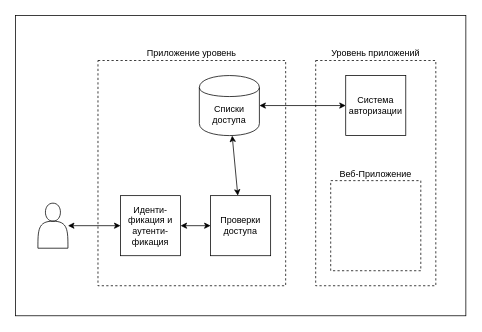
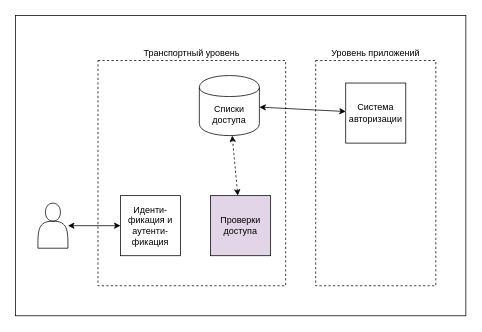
- <mxCell id="3" value="Приложение уровень" style="rounded=0;whiteSpace=wrap;html=1;dashed=1;fillColor=none;labelPosition=center;verticalLabelPosition=top;align=center;verticalAlign=bottom;" parent="1" vertex="1"><mxGeometry x="130" y="80" width="250" height="300" as="geometry" /></mxCell>
+ <mxCell id="3" value="Транспортный уровень" style="rounded=0;whiteSpace=wrap;html=1;dashed=1;fillColor=none;labelPosition=center;verticalLabelPosition=top;align=center;verticalAlign=bottom;" parent="1" vertex="1"><mxGeometry x="130" y="80" width="250" height="300" as="geometry" /></mxCell>
- <mxCell id="6" value="Система авторизации" style="rounded=0;whiteSpace=wrap;html=1;" parent="1" vertex="1"><mxGeometry x="460" y="100" width="80" height="80" as="geometry" /></mxCell>
+ <mxCell id="6" value="Система авторизации" style="rounded=0;whiteSpace=wrap;html=1;" parent="1" vertex="1"><mxGeometry x="460" y="110" width="80" height="80" as="geometry" /></mxCell>
- <mxCell id="14" value="" style="endArrow=classic;startArrow=classic;html=1;" parent="1" source="7" target="12" edge="1"><mxGeometry width="50" height="50" relative="1" as="geometry"><mxPoint x="350" y="150" as="sourcePoint" /><mxPoint x="250" y="150" as="targetPoint" /></mxGeometry></mxCell>
+ <mxCell id="14" value="" style="endArrow=classic;startArrow=classic;html=1;dashed=1;" parent="1" source="7" target="12" edge="1"><mxGeometry width="50" height="50" relative="1" as="geometry"><mxPoint x="350" y="150" as="sourcePoint" /><mxPoint x="250" y="150" as="targetPoint" /></mxGeometry></mxCell>
- <mxCell id="9" value="" style="endArrow=classic;html=1;startArrow=classic;startFill=1;" parent="1" source="8" target="7" edge="1"><mxGeometry width="50" height="50" relative="1" as="geometry"><mxPoint x="730" y="390" as="sourcePoint" /><mxPoint x="780" y="340" as="targetPoint" /></mxGeometry></mxCell>
- <mxCell id="7" value="Проверки доступа" style="rounded=0;whiteSpace=wrap;html=1;" parent="1" vertex="1"><mxGeometry x="280" y="260" width="80" height="80" as="geometry" /></mxCell>
+ <mxCell id="7" value="Проверки доступа" style="rounded=0;whiteSpace=wrap;html=1;fillColor=#e1d5e7;" parent="1" vertex="1"><mxGeometry x="280" y="260" width="80" height="80" as="geometry" /></mxCell>
- <mxCell id="5" value="Веб-Приложение" style="rounded=0;whiteSpace=wrap;html=1;dashed=1;fillColor=none;labelPosition=center;verticalLabelPosition=top;align=center;verticalAlign=bottom;" parent="1" vertex="1"><mxGeometry x="440" y="240" width="120" height="120" as="geometry" /></mxCell>
